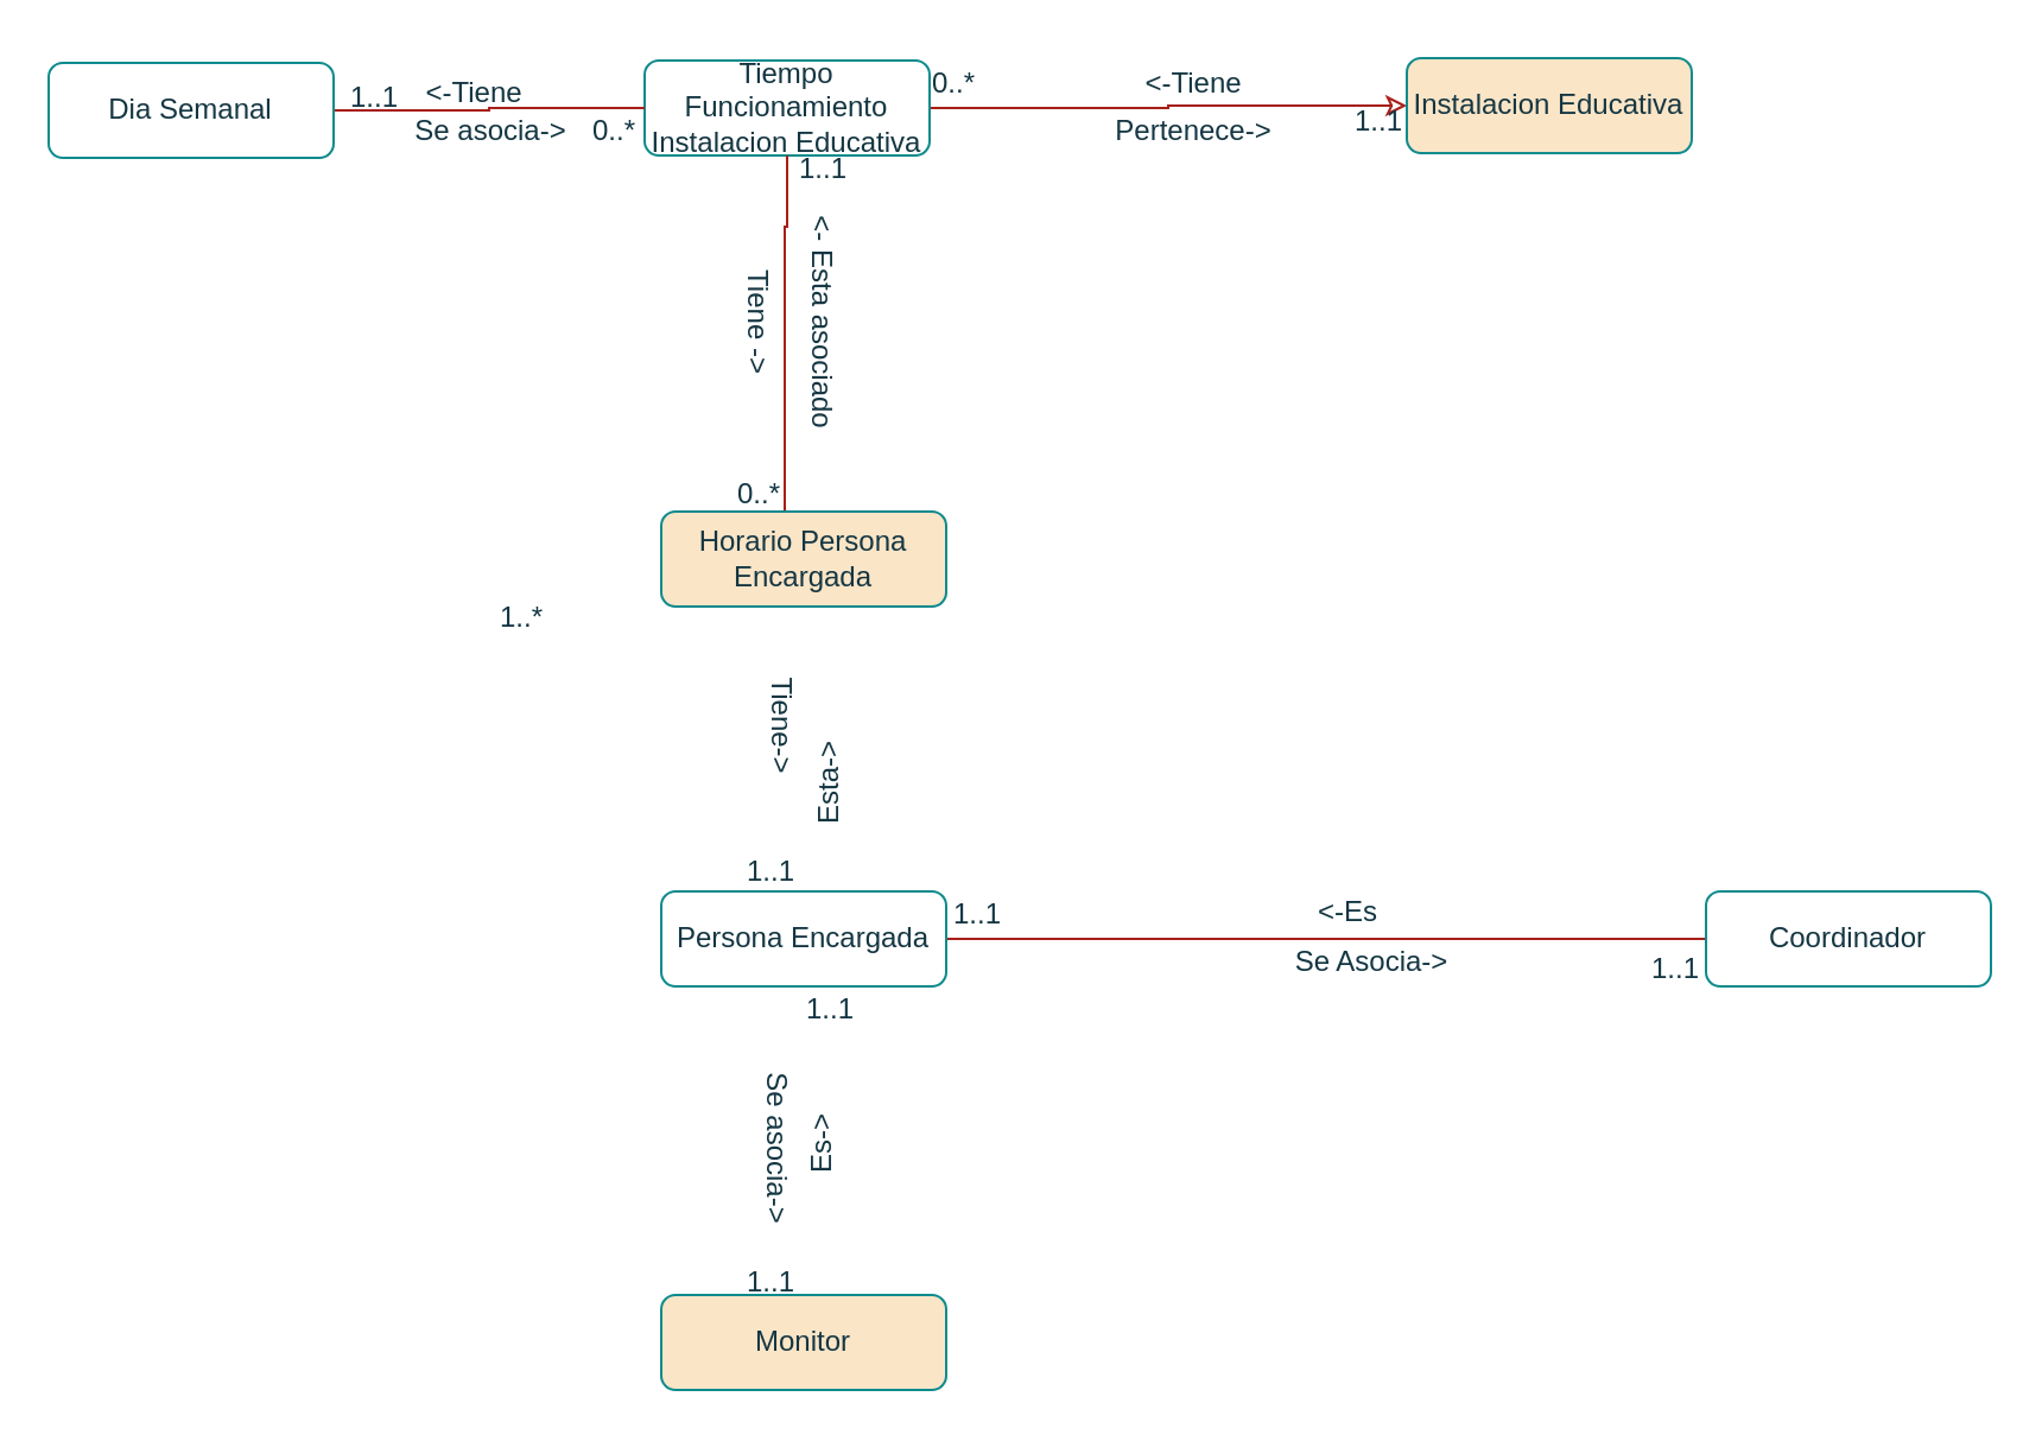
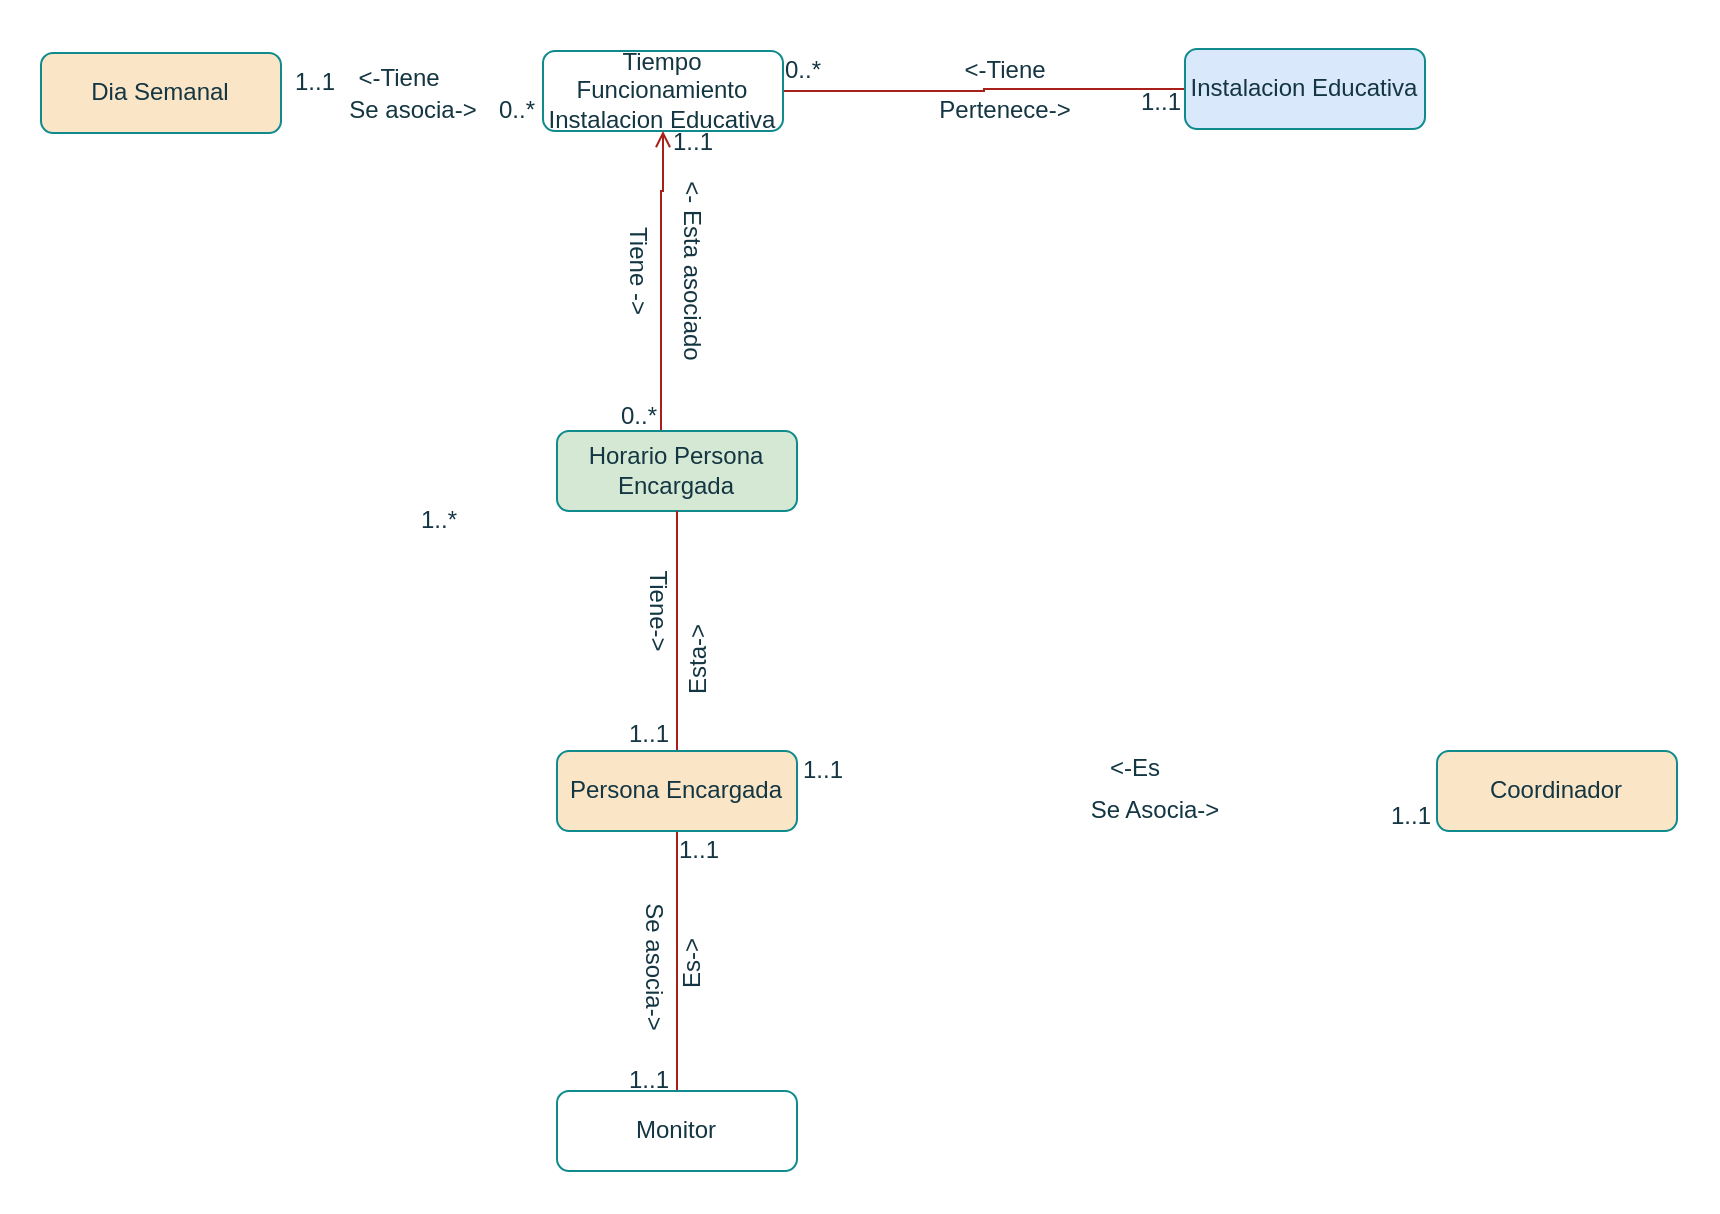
- <mxCell id="4" style="edgeStyle=orthogonalEdgeStyle;rounded=0;orthogonalLoop=1;jettySize=auto;html=1;exitX=1;exitY=0.5;exitDx=0;exitDy=0;endArrow=classic;endFill=0;entryX=0;entryY=0.5;entryDx=0;entryDy=0;labelBackgroundColor=none;strokeColor=#A8201A;fontColor=default;" parent="1" source="5" target="6" edge="1"><mxGeometry relative="1" as="geometry"><mxPoint x="711" y="5" as="targetPoint" /></mxGeometry></mxCell>
+ <mxCell id="4" style="edgeStyle=orthogonalEdgeStyle;rounded=0;orthogonalLoop=1;jettySize=auto;html=1;exitX=1;exitY=0.5;exitDx=0;exitDy=0;endArrow=none;endFill=0;entryX=0;entryY=0.5;entryDx=0;entryDy=0;labelBackgroundColor=none;strokeColor=#A8201A;fontColor=default;" parent="1" source="5" target="6" edge="1"><mxGeometry relative="1" as="geometry"><mxPoint x="711" y="5" as="targetPoint" /></mxGeometry></mxCell>
- <mxCell id="6" value="&lt;span style=&quot;font-weight: normal;&quot;&gt;Instalacion Educativa&lt;br&gt;&lt;/span&gt;" style="rounded=1;whiteSpace=wrap;html=1;labelBackgroundColor=none;fillColor=#FAE5C7;strokeColor=#0F8B8D;fontStyle=1;fontColor=#143642;" parent="1" vertex="1"><mxGeometry x="592" y="24" width="120" height="40" as="geometry" /></mxCell>
+ <mxCell id="6" value="&lt;span style=&quot;font-weight: normal;&quot;&gt;Instalacion Educativa&lt;br&gt;&lt;/span&gt;" style="rounded=1;whiteSpace=wrap;html=1;labelBackgroundColor=none;fillColor=#dae8fc;strokeColor=#0F8B8D;fontStyle=1;fontColor=#143642;" parent="1" vertex="1"><mxGeometry x="592" y="24" width="120" height="40" as="geometry" /></mxCell>
- <mxCell id="16" style="edgeStyle=orthogonalEdgeStyle;rounded=0;orthogonalLoop=1;jettySize=auto;html=1;endArrow=none;endFill=0;labelBackgroundColor=none;strokeColor=#A8201A;fontColor=default;" parent="1" source="17" target="5" edge="1"><mxGeometry relative="1" as="geometry" /></mxCell>
- <mxCell id="17" value="Dia Semanal" style="rounded=1;whiteSpace=wrap;html=1;labelBackgroundColor=none;fillColor=#ffffff;strokeColor=#0F8B8D;fontColor=#143642;" parent="1" vertex="1"><mxGeometry x="20" y="26" width="120" height="40" as="geometry" /></mxCell>
+ <mxCell id="17" value="Dia Semanal" style="rounded=1;whiteSpace=wrap;html=1;labelBackgroundColor=none;fillColor=#FAE5C7;strokeColor=#0F8B8D;fontColor=#143642;" parent="1" vertex="1"><mxGeometry x="20" y="26" width="120" height="40" as="geometry" /></mxCell>
- <mxCell id="9" style="edgeStyle=orthogonalEdgeStyle;rounded=0;orthogonalLoop=1;jettySize=auto;html=1;entryX=0.5;entryY=1;entryDx=0;entryDy=0;endArrow=none;endFill=0;labelBackgroundColor=none;strokeColor=#A8201A;fontColor=default;" parent="1" source="10" target="5" edge="1"><mxGeometry relative="1" as="geometry"><Array as="points"><mxPoint x="330" y="95" /></Array></mxGeometry></mxCell>
+ <mxCell id="9" style="edgeStyle=orthogonalEdgeStyle;rounded=0;orthogonalLoop=1;jettySize=auto;html=1;entryX=0.5;entryY=1;entryDx=0;entryDy=0;endArrow=open;endFill=0;labelBackgroundColor=none;strokeColor=#A8201A;fontColor=default;" parent="1" source="10" target="5" edge="1"><mxGeometry relative="1" as="geometry"><Array as="points"><mxPoint x="330" y="95" /></Array></mxGeometry></mxCell>
- <mxCell id="10" value="Horario Persona Encargada" style="rounded=1;whiteSpace=wrap;html=1;labelBackgroundColor=none;fillColor=#FAE5C7;strokeColor=#0F8B8D;fontColor=#143642;" parent="1" vertex="1"><mxGeometry x="278" y="215" width="120" height="40" as="geometry" /></mxCell>
+ <mxCell id="10" value="Horario Persona Encargada" style="rounded=1;whiteSpace=wrap;html=1;labelBackgroundColor=none;fillColor=#d5e8d4;strokeColor=#0F8B8D;fontColor=#143642;" parent="1" vertex="1"><mxGeometry x="278" y="215" width="120" height="40" as="geometry" /></mxCell>
+ <mxCell id="22" style="edgeStyle=orthogonalEdgeStyle;rounded=0;orthogonalLoop=1;jettySize=auto;html=1;exitX=0.5;exitY=0;exitDx=0;exitDy=0;entryX=0.5;entryY=1;entryDx=0;entryDy=0;endArrow=none;endFill=0;labelBackgroundColor=none;strokeColor=#A8201A;fontColor=default;" parent="1" source="23" target="10" edge="1"><mxGeometry relative="1" as="geometry" /></mxCell>
- <mxCell id="23" value="Persona Encargada" style="rounded=1;whiteSpace=wrap;html=1;labelBackgroundColor=none;fillColor=#ffffff;strokeColor=#0F8B8D;fontColor=#143642;" parent="1" vertex="1"><mxGeometry x="278" y="375" width="120" height="40" as="geometry" /></mxCell>
+ <mxCell id="23" value="Persona Encargada" style="rounded=1;whiteSpace=wrap;html=1;labelBackgroundColor=none;fillColor=#FAE5C7;strokeColor=#0F8B8D;fontColor=#143642;" parent="1" vertex="1"><mxGeometry x="278" y="375" width="120" height="40" as="geometry" /></mxCell>
- <mxCell id="7" style="edgeStyle=orthogonalEdgeStyle;rounded=0;orthogonalLoop=1;jettySize=auto;html=1;exitX=0;exitY=0.5;exitDx=0;exitDy=0;entryX=1;entryY=0.5;entryDx=0;entryDy=0;endArrow=none;endFill=0;labelBackgroundColor=none;strokeColor=#A8201A;fontColor=default;" parent="1" source="8" target="23" edge="1"><mxGeometry relative="1" as="geometry" /></mxCell>
- <mxCell id="8" value="Coordinador" style="rounded=1;whiteSpace=wrap;html=1;labelBackgroundColor=none;fillColor=#ffffff;strokeColor=#0F8B8D;fontColor=#143642;" parent="1" vertex="1"><mxGeometry x="718" y="375" width="120" height="40" as="geometry" /></mxCell>
+ <mxCell id="8" value="Coordinador" style="rounded=1;whiteSpace=wrap;html=1;labelBackgroundColor=none;fillColor=#FAE5C7;strokeColor=#0F8B8D;fontColor=#143642;" parent="1" vertex="1"><mxGeometry x="718" y="375" width="120" height="40" as="geometry" /></mxCell>
+ <mxCell id="2" style="edgeStyle=orthogonalEdgeStyle;rounded=0;orthogonalLoop=1;jettySize=auto;html=1;exitX=0.5;exitY=0;exitDx=0;exitDy=0;entryX=0.5;entryY=1;entryDx=0;entryDy=0;endArrow=none;endFill=0;labelBackgroundColor=none;strokeColor=#A8201A;fontColor=default;" parent="1" source="3" target="23" edge="1"><mxGeometry relative="1" as="geometry" /></mxCell>
- <mxCell id="3" value="Monitor" style="rounded=1;whiteSpace=wrap;html=1;labelBackgroundColor=none;fillColor=#FAE5C7;strokeColor=#0F8B8D;fontColor=#143642;" parent="1" vertex="1"><mxGeometry x="278" y="545" width="120" height="40" as="geometry" /></mxCell>
+ <mxCell id="3" value="Monitor" style="rounded=1;whiteSpace=wrap;html=1;labelBackgroundColor=none;fillColor=#ffffff;strokeColor=#0F8B8D;fontColor=#143642;" parent="1" vertex="1"><mxGeometry x="278" y="545" width="120" height="40" as="geometry" /></mxCell>
